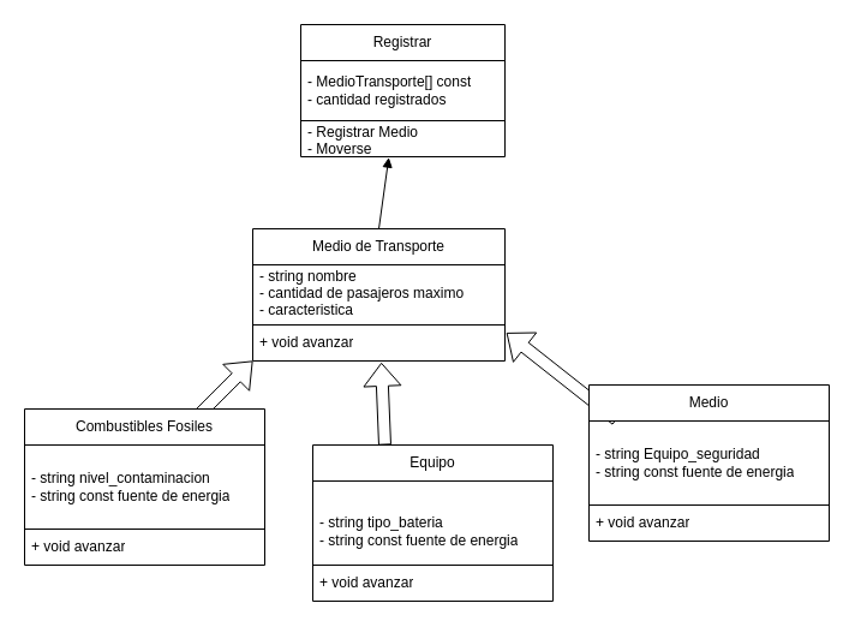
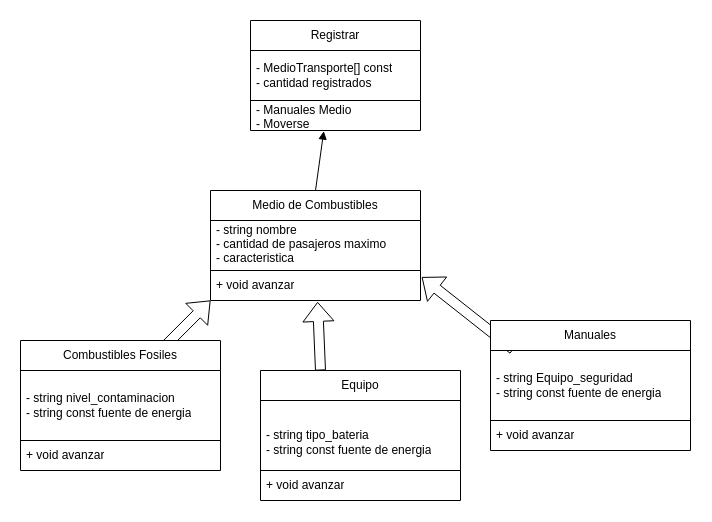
- <mxCell id="19" value="- Registrar Medio&lt;div&gt;- Moverse&lt;/div&gt;" style="text;strokeColor=none;fillColor=none;align=left;verticalAlign=middle;spacingLeft=4;spacingRight=4;overflow=hidden;points=[[0,0.5],[1,0.5]];portConstraint=eastwest;rotatable=0;whiteSpace=wrap;html=1;" vertex="1" parent="17"><mxGeometry y="80" width="170" height="30" as="geometry" /></mxCell>
+ <mxCell id="19" value="- Manuales Medio&lt;div&gt;- Moverse&lt;/div&gt;" style="text;strokeColor=none;fillColor=none;align=left;verticalAlign=middle;spacingLeft=4;spacingRight=4;overflow=hidden;points=[[0,0.5],[1,0.5]];portConstraint=eastwest;rotatable=0;whiteSpace=wrap;html=1;" vertex="1" parent="17"><mxGeometry y="80" width="170" height="30" as="geometry" /></mxCell>
- <mxCell id="2" value="Medio de Transporte" style="swimlane;fontStyle=0;childLayout=stackLayout;horizontal=1;startSize=30;horizontalStack=0;resizeParent=1;resizeParentMax=0;resizeLast=0;collapsible=1;marginBottom=0;whiteSpace=wrap;html=1;" vertex="1" parent="1"><mxGeometry x="210" y="190" width="210" height="110" as="geometry" /></mxCell>
+ <mxCell id="2" value="Medio de Combustibles" style="swimlane;fontStyle=0;childLayout=stackLayout;horizontal=1;startSize=30;horizontalStack=0;resizeParent=1;resizeParentMax=0;resizeLast=0;collapsible=1;marginBottom=0;whiteSpace=wrap;html=1;" vertex="1" parent="1"><mxGeometry x="210" y="190" width="210" height="110" as="geometry" /></mxCell>
- <mxCell id="10" value="Medio" style="swimlane;fontStyle=0;childLayout=stackLayout;horizontal=1;startSize=30;horizontalStack=0;resizeParent=1;resizeParentMax=0;resizeLast=0;collapsible=1;marginBottom=0;whiteSpace=wrap;html=1;" vertex="1" parent="1"><mxGeometry x="490" y="320" width="200" height="130" as="geometry" /></mxCell>
+ <mxCell id="10" value="Manuales" style="swimlane;fontStyle=0;childLayout=stackLayout;horizontal=1;startSize=30;horizontalStack=0;resizeParent=1;resizeParentMax=0;resizeLast=0;collapsible=1;marginBottom=0;whiteSpace=wrap;html=1;" vertex="1" parent="1"><mxGeometry x="490" y="320" width="200" height="130" as="geometry" /></mxCell>
